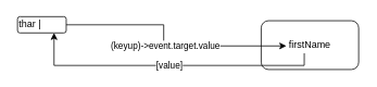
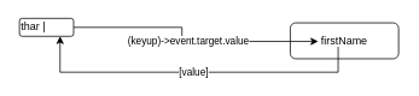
- <mxCell id="3" value="firstName" style="rounded=1;whiteSpace=wrap;html=1;" vertex="1" parent="1"><mxGeometry x="320" y="25" width="120" height="60" as="geometry" /></mxCell>
+ <mxCell id="3" value="firstName" style="rounded=1;whiteSpace=wrap;html=1;" vertex="1" parent="1"><mxGeometry x="320" y="25" width="120" height="40" as="geometry" /></mxCell>
